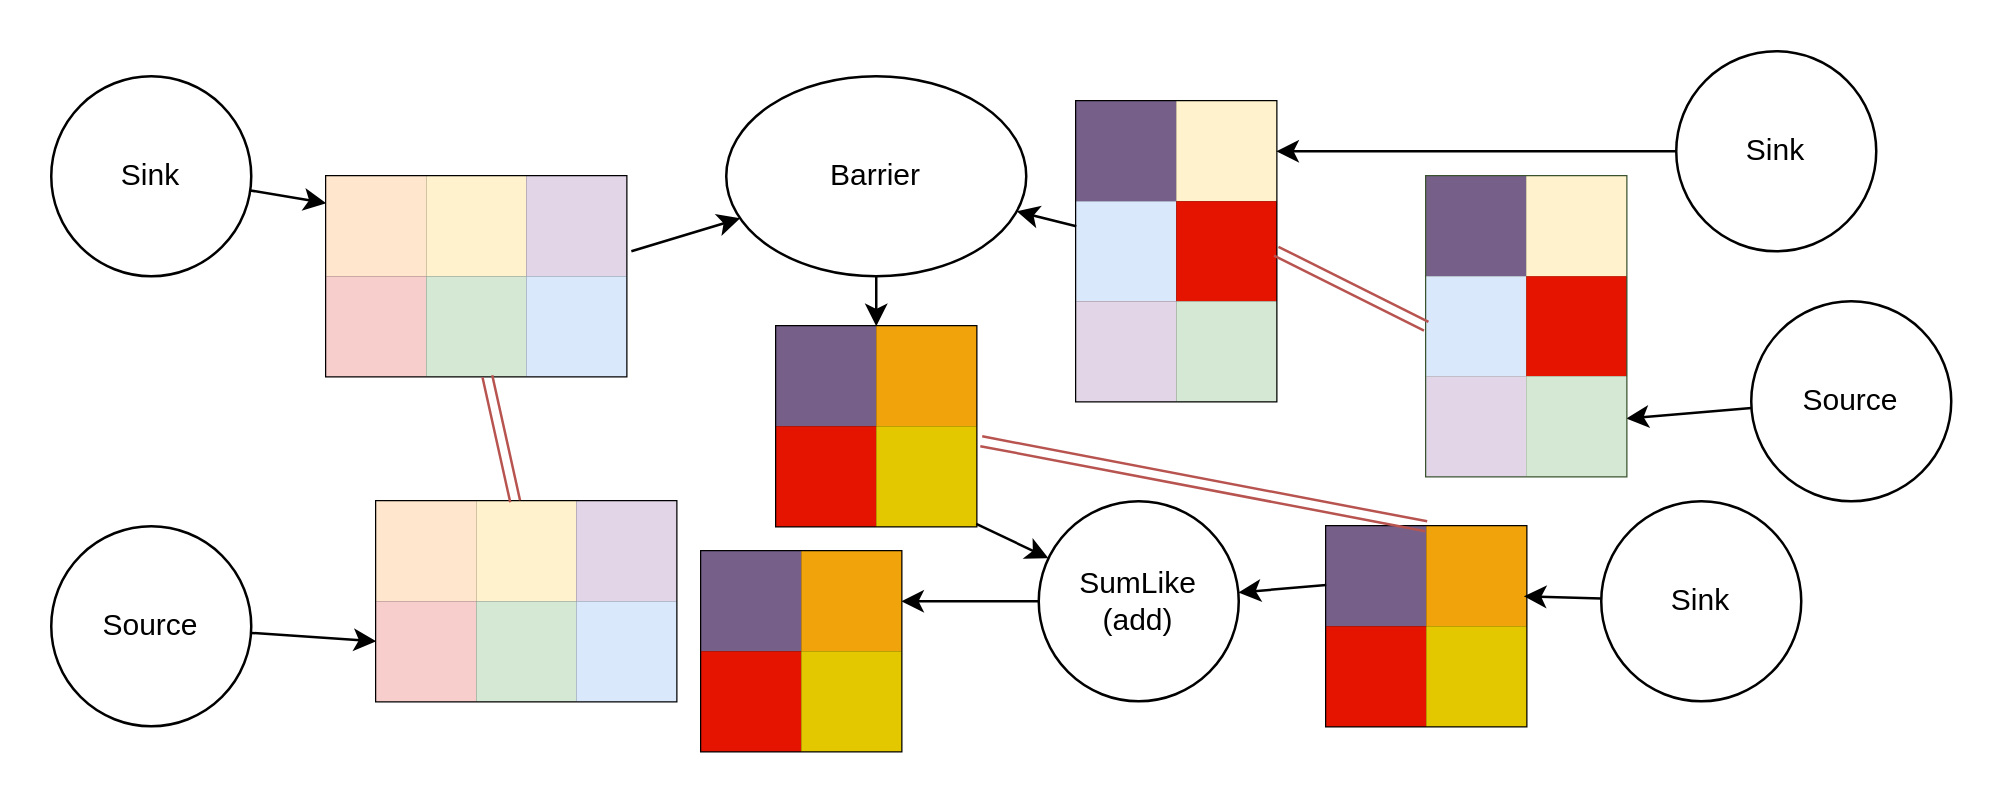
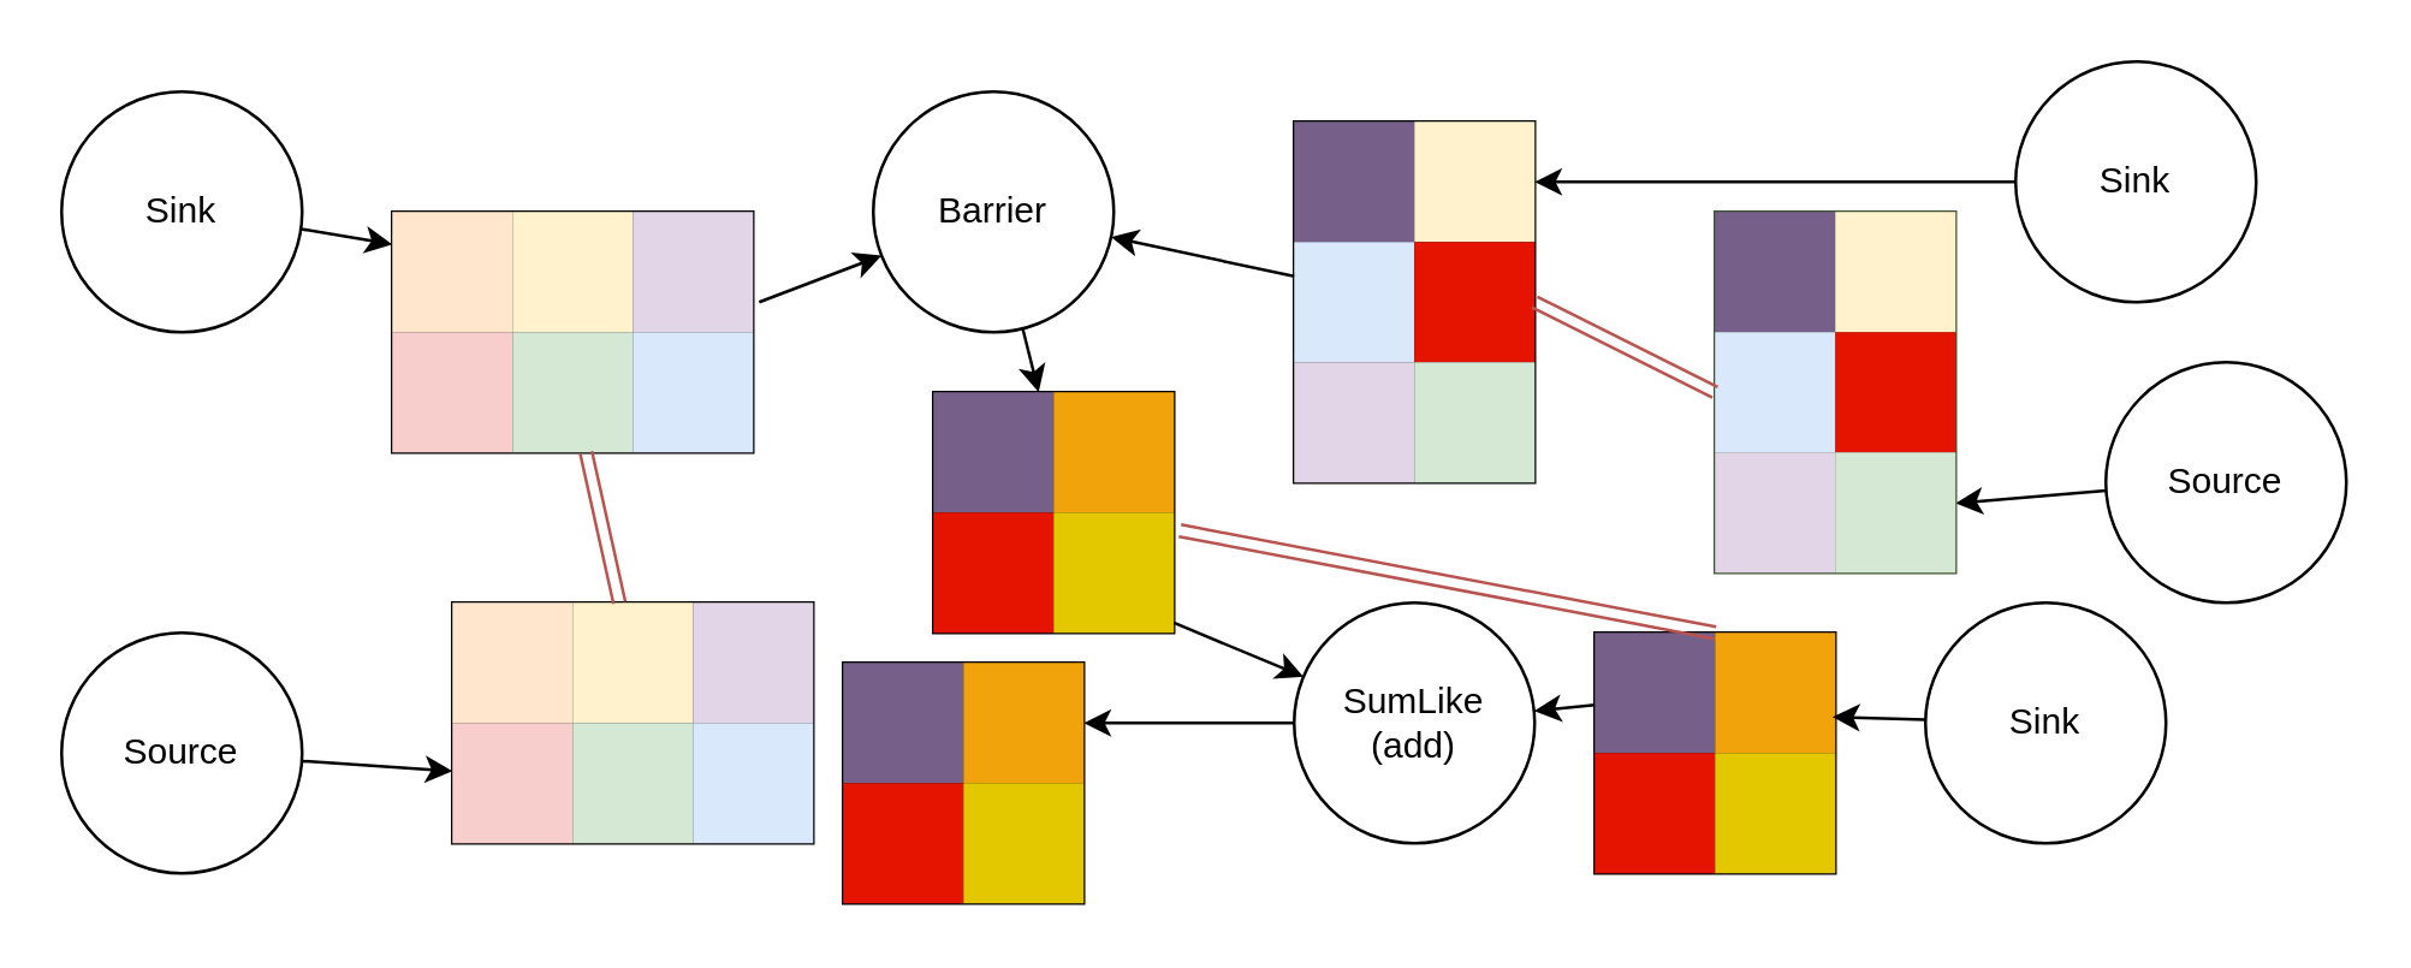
- <mxCell id="22" value="Barrier" style="ellipse;whiteSpace=wrap;html=1;aspect=fixed;fillColor=none;gradientColor=none;" parent="1" vertex="1"><mxGeometry x="290" y="30" width="120" height="80" as="geometry" /></mxCell>
+ <mxCell id="22" value="Barrier" style="ellipse;whiteSpace=wrap;html=1;aspect=fixed;fillColor=none;gradientColor=none;" parent="1" vertex="1"><mxGeometry x="290" y="30" width="80" height="80" as="geometry" /></mxCell>
- <mxCell id="72" value="SumLike&lt;br&gt;(add)" style="ellipse;whiteSpace=wrap;html=1;aspect=fixed;fillColor=none;gradientColor=none;" parent="1" vertex="1"><mxGeometry x="415" y="200" width="80" height="80" as="geometry" /></mxCell>
+ <mxCell id="72" value="SumLike&lt;br&gt;(add)" style="ellipse;whiteSpace=wrap;html=1;aspect=fixed;fillColor=none;gradientColor=none;" parent="1" vertex="1"><mxGeometry x="430" y="200" width="80" height="80" as="geometry" /></mxCell>
